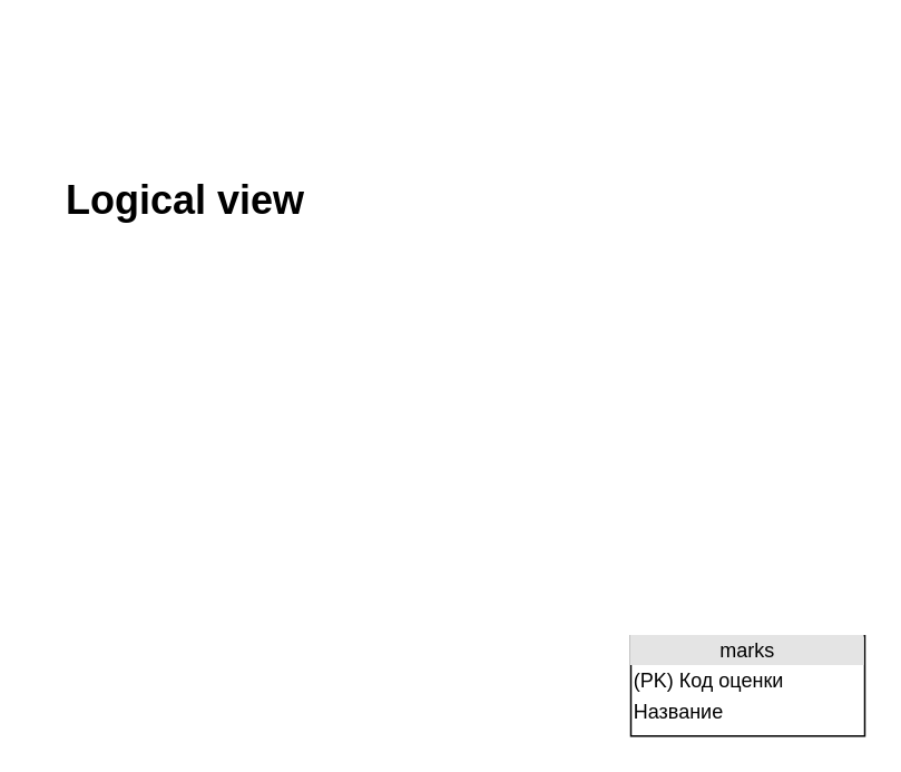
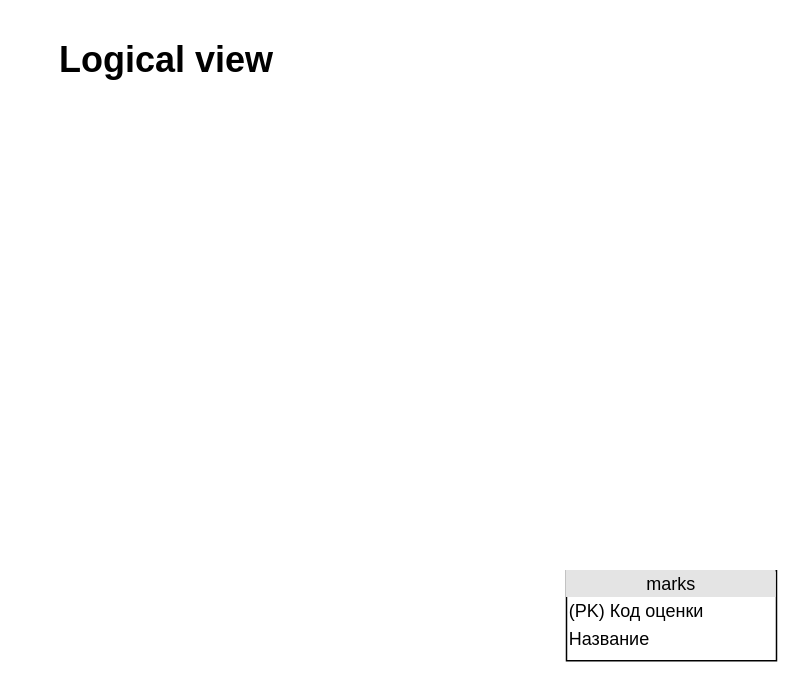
- <mxCell id="3" value="Logical view" style="text;strokeColor=none;fillColor=none;html=1;fontSize=24;fontStyle=1;verticalAlign=middle;align=center;" parent="1" vertex="1"><mxGeometry x="20" y="100" width="180" height="40" as="geometry" /></mxCell>
+ <mxCell id="3" value="Logical view" style="text;strokeColor=none;fillColor=none;html=1;fontSize=24;fontStyle=1;verticalAlign=middle;align=center;" parent="1" vertex="1"><mxGeometry x="20" width="180" height="40" as="geometry" y="20" /></mxCell>
